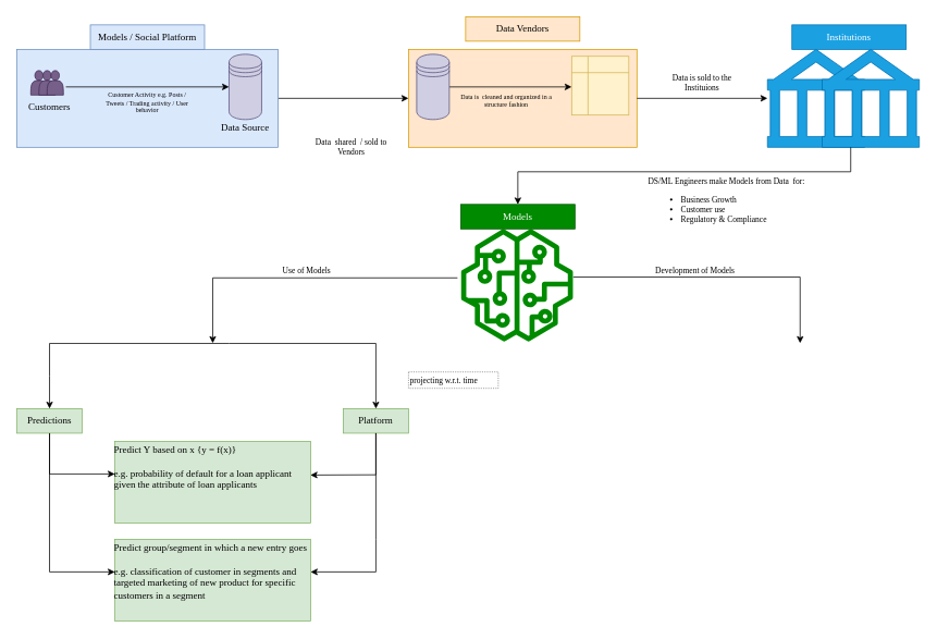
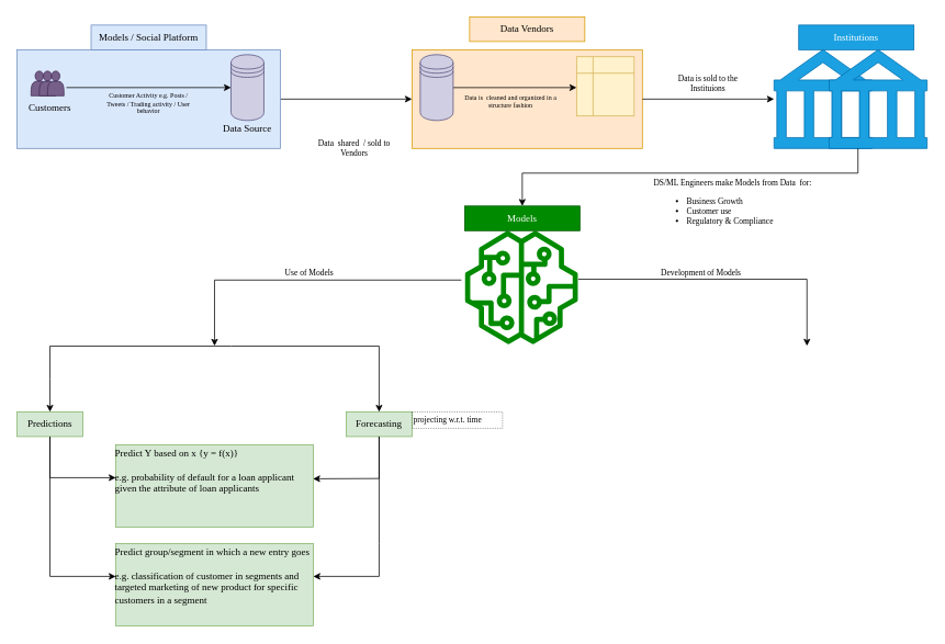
- <mxCell id="41" value="projecting w.r.t. time" style="text;html=1;strokeColor=default;fillColor=none;align=left;verticalAlign=middle;whiteSpace=wrap;rounded=0;fontFamily=Comic Sans MS;fontSize=10;dashed=1;strokeWidth=0.5;" vertex="1" parent="1"><mxGeometry x="500" y="455.31" width="110" height="20" as="geometry" /></mxCell>
+ <mxCell id="41" value="projecting w.r.t. time" style="text;html=1;strokeColor=default;fillColor=none;align=left;verticalAlign=middle;whiteSpace=wrap;rounded=0;fontFamily=Comic Sans MS;fontSize=10;dashed=1;strokeWidth=0.5;" vertex="1" parent="1"><mxGeometry x="500" y="500.31" width="110" height="20" as="geometry" /></mxCell>
- <mxCell id="37" value="Platform" style="text;html=1;align=center;verticalAlign=middle;whiteSpace=wrap;rounded=0;fontFamily=Comic Sans MS;fontSize=12;strokeColor=#82b366;fillColor=#d5e8d4;" vertex="1" parent="1"><mxGeometry x="420" y="500.31" width="80" height="30" as="geometry" /></mxCell>
+ <mxCell id="37" value="Forecasting" style="text;html=1;align=center;verticalAlign=middle;whiteSpace=wrap;rounded=0;fontFamily=Comic Sans MS;fontSize=12;strokeColor=#82b366;fillColor=#d5e8d4;" vertex="1" parent="1"><mxGeometry x="420" y="500.31" width="80" height="30" as="geometry" /></mxCell>
